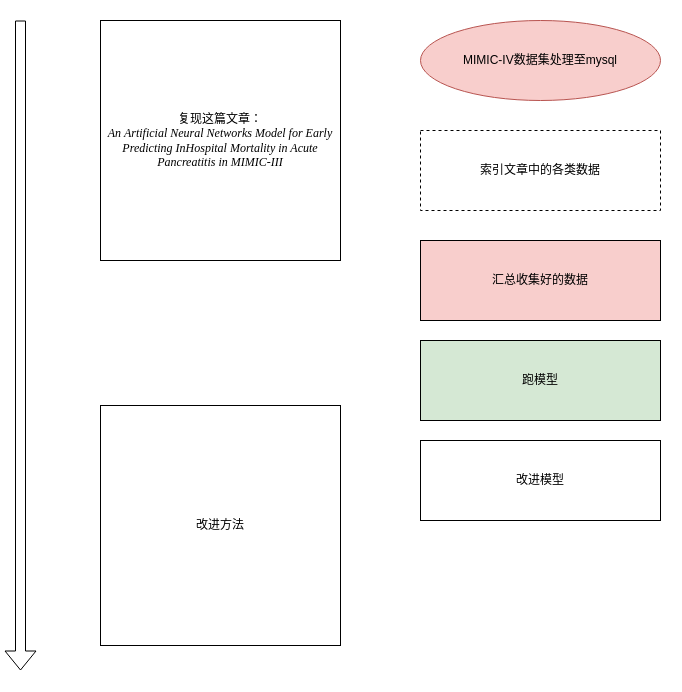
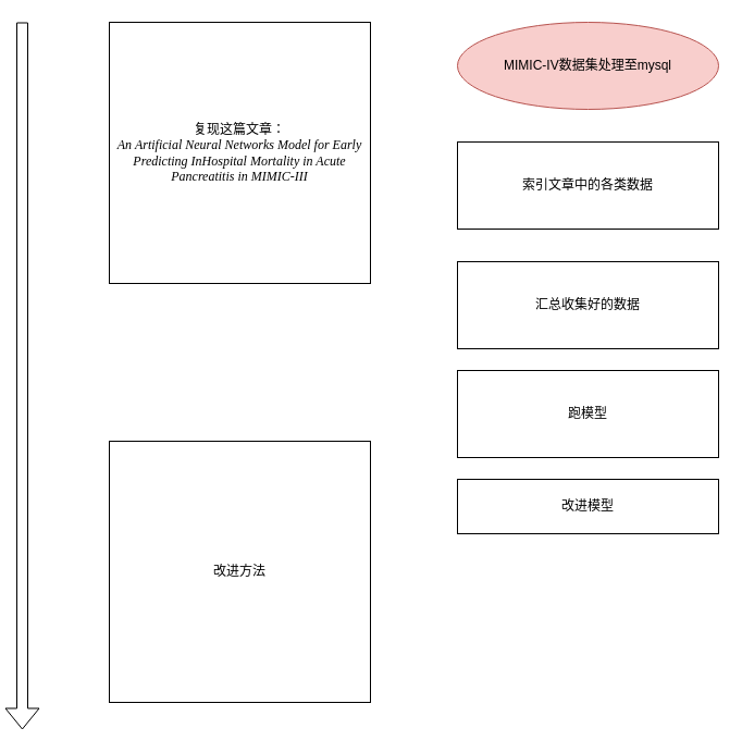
- <mxCell id="6" value="索引文章中的各类数据" style="rounded=0;whiteSpace=wrap;html=1;dashed=1;" vertex="1" parent="1"><mxGeometry x="420" y="130" width="240" height="80" as="geometry" /></mxCell>
+ <mxCell id="6" value="索引文章中的各类数据" style="rounded=0;whiteSpace=wrap;html=1;" vertex="1" parent="1"><mxGeometry x="420" y="130" width="240" height="80" as="geometry" /></mxCell>
- <mxCell id="7" value="汇总收集好的数据" style="rounded=0;whiteSpace=wrap;html=1;fillColor=#f8cecc;" vertex="1" parent="1"><mxGeometry x="420" y="240" width="240" height="80" as="geometry" /></mxCell>
+ <mxCell id="7" value="汇总收集好的数据" style="rounded=0;whiteSpace=wrap;html=1;" vertex="1" parent="1"><mxGeometry x="420" y="240" width="240" height="80" as="geometry" /></mxCell>
- <mxCell id="8" value="跑模型" style="rounded=0;whiteSpace=wrap;html=1;fillColor=#d5e8d4;" vertex="1" parent="1"><mxGeometry x="420" y="340" width="240" height="80" as="geometry" /></mxCell>
+ <mxCell id="8" value="跑模型" style="rounded=0;whiteSpace=wrap;html=1;" vertex="1" parent="1"><mxGeometry x="420" y="340" width="240" height="80" as="geometry" /></mxCell>
- <mxCell id="9" value="改进模型" style="rounded=0;whiteSpace=wrap;html=1;" vertex="1" parent="1"><mxGeometry x="420" y="440" width="240" height="80" as="geometry" /></mxCell>
+ <mxCell id="9" value="改进模型" style="rounded=0;whiteSpace=wrap;html=1;" vertex="1" parent="1"><mxGeometry x="420" y="440" width="240" height="50" as="geometry" /></mxCell>
